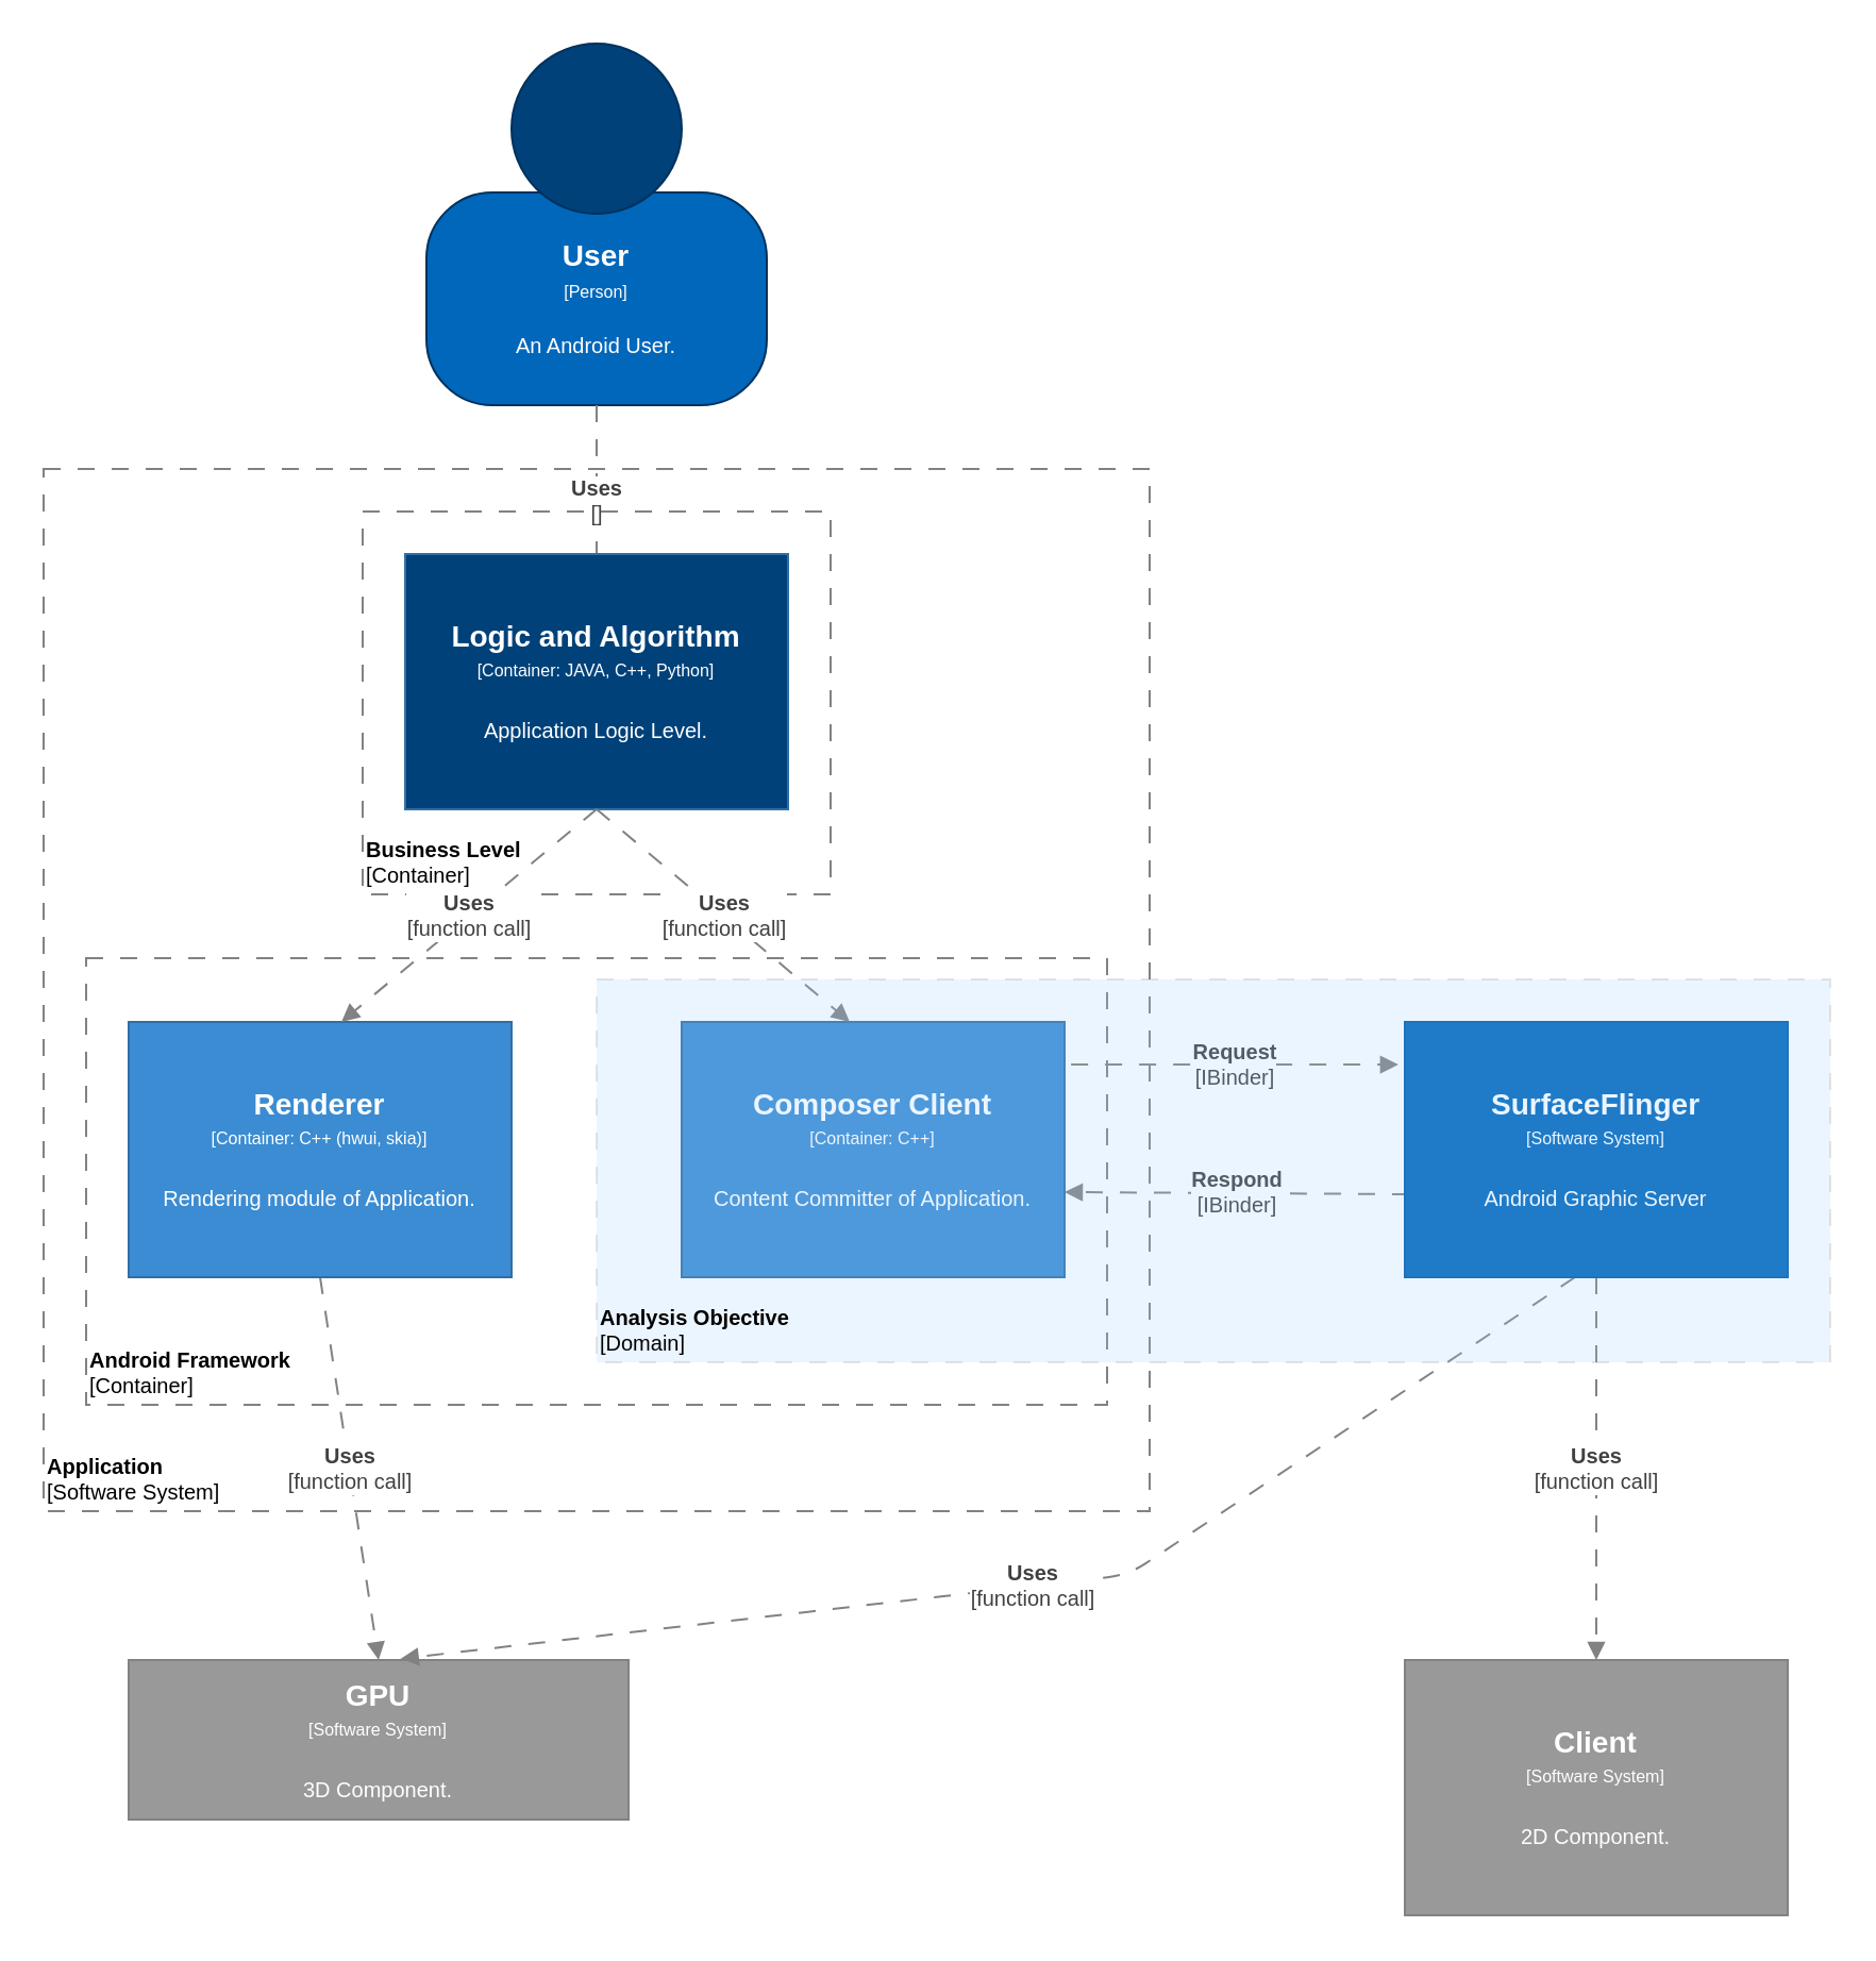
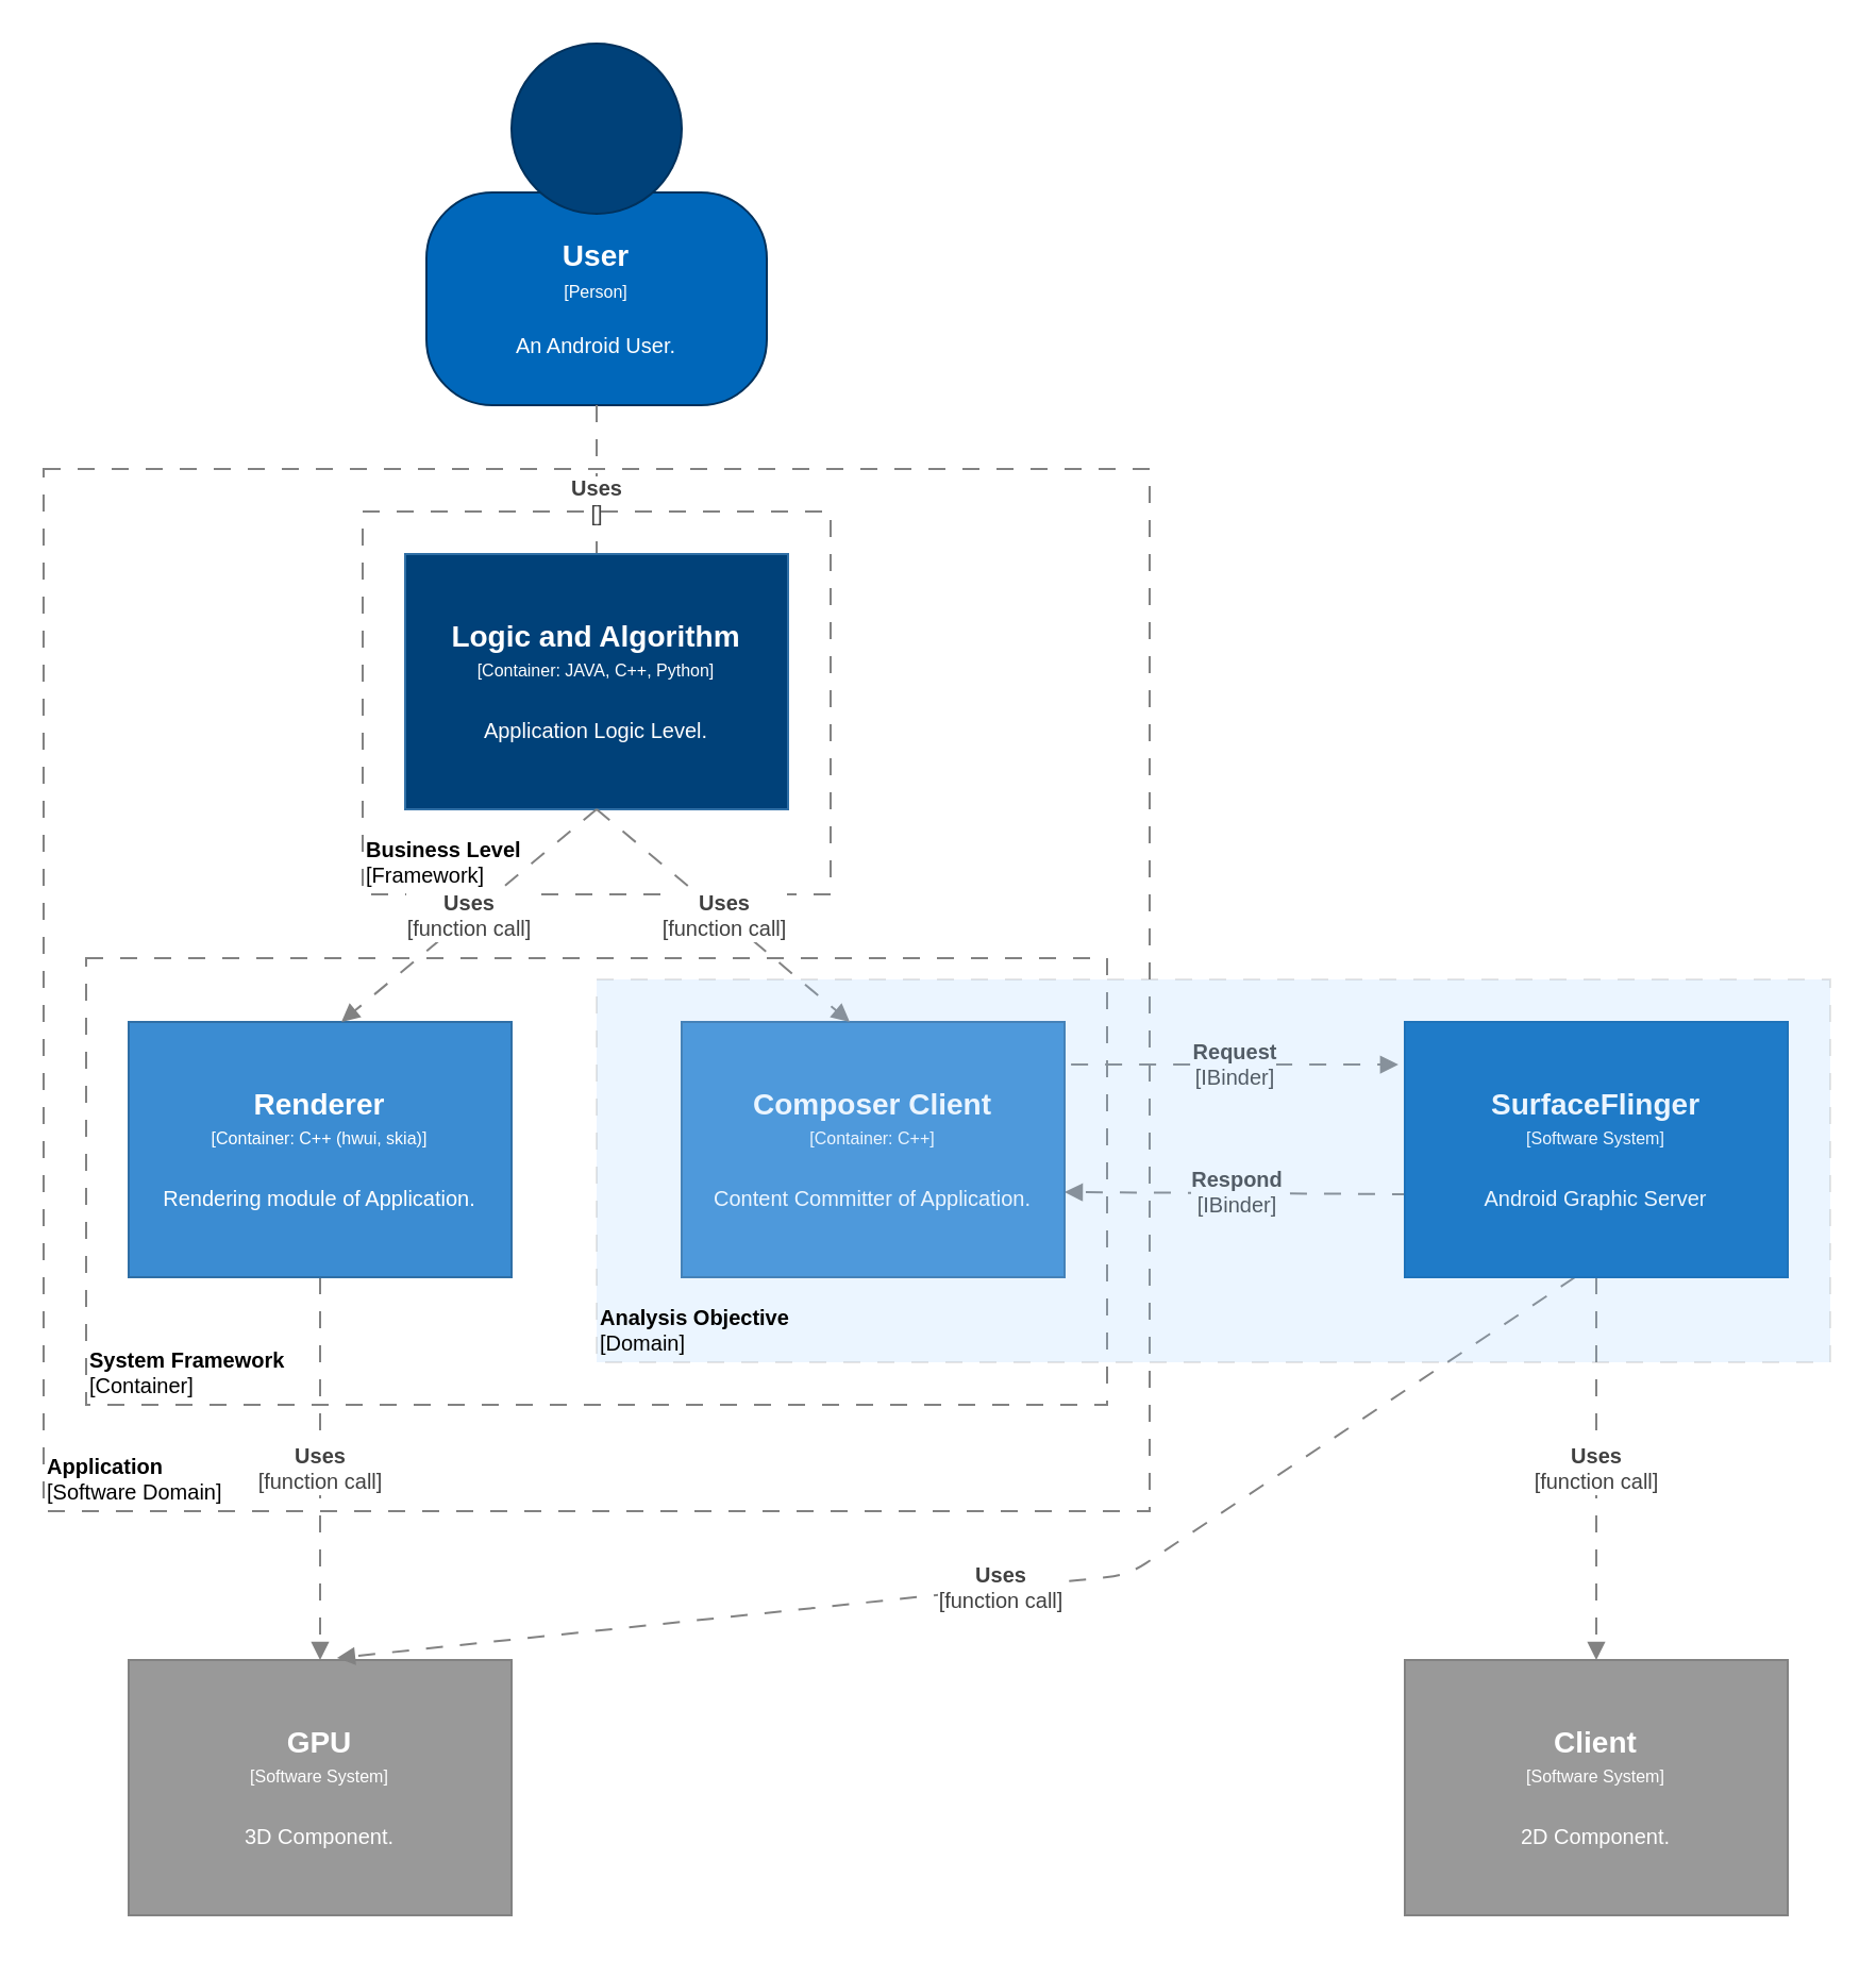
- <mxCell id="17" value="&lt;font style=&quot;font-size: 10px&quot;&gt;&lt;b&gt;Business Level&lt;/b&gt;&lt;br style=&quot;font-size: 10px&quot;&gt;[Container]&lt;/font&gt;" style="rounded=0;whiteSpace=wrap;html=1;strokeColor=#828282;fillColor=none;fontColor=#000000;align=left;labelPosition=center;verticalLabelPosition=middle;verticalAlign=bottom;dashed=1;strokeWidth=1;perimeterSpacing=0;spacing=2;spacingTop=0;fontSize=10;dashPattern=8 8;container=0;" vertex="1" parent="1"><mxGeometry x="170" y="240" width="220" height="180" as="geometry"><mxRectangle x="560" y="40" width="110" height="30" as="alternateBounds" /></mxGeometry></mxCell>
+ <mxCell id="17" value="&lt;font style=&quot;font-size: 10px&quot;&gt;&lt;b&gt;Business Level&lt;/b&gt;&lt;br style=&quot;font-size: 10px&quot;&gt;[Framework]&lt;/font&gt;" style="rounded=0;whiteSpace=wrap;html=1;strokeColor=#828282;fillColor=none;fontColor=#000000;align=left;labelPosition=center;verticalLabelPosition=middle;verticalAlign=bottom;dashed=1;strokeWidth=1;perimeterSpacing=0;spacing=2;spacingTop=0;fontSize=10;dashPattern=8 8;container=0;" vertex="1" parent="1"><mxGeometry x="170" y="240" width="220" height="180" as="geometry"><mxRectangle x="560" y="40" width="110" height="30" as="alternateBounds" /></mxGeometry></mxCell>
- <mxCell id="18" value="&lt;font style=&quot;font-size: 10px&quot;&gt;&lt;b&gt;Android Framework&lt;/b&gt;&lt;br style=&quot;font-size: 10px&quot;&gt;[Container]&lt;/font&gt;" style="rounded=0;whiteSpace=wrap;html=1;strokeColor=#828282;fillColor=none;fontColor=#000000;align=left;labelPosition=center;verticalLabelPosition=middle;verticalAlign=bottom;dashed=1;strokeWidth=1;perimeterSpacing=0;spacing=2;spacingTop=0;fontSize=10;dashPattern=8 8;container=0;" vertex="1" parent="1"><mxGeometry y="450" width="480" height="210" as="geometry" x="40"><mxRectangle x="560" y="40" width="110" height="30" as="alternateBounds" /></mxGeometry></mxCell>
+ <mxCell id="18" value="&lt;font style=&quot;font-size: 10px&quot;&gt;&lt;b&gt;System Framework&lt;/b&gt;&lt;br style=&quot;font-size: 10px&quot;&gt;[Container]&lt;/font&gt;" style="rounded=0;whiteSpace=wrap;html=1;strokeColor=#828282;fillColor=none;fontColor=#000000;align=left;labelPosition=center;verticalLabelPosition=middle;verticalAlign=bottom;dashed=1;strokeWidth=1;perimeterSpacing=0;spacing=2;spacingTop=0;fontSize=10;dashPattern=8 8;container=0;" vertex="1" parent="1"><mxGeometry y="450" width="480" height="210" as="geometry" x="40"><mxRectangle x="560" y="40" width="110" height="30" as="alternateBounds" /></mxGeometry></mxCell>
- <mxCell id="13" value="&lt;font style=&quot;font-size: 10px&quot;&gt;&lt;b&gt;Application&lt;/b&gt;&lt;br style=&quot;font-size: 10px&quot;&gt;[Software System]&lt;/font&gt;" style="rounded=0;whiteSpace=wrap;html=1;strokeColor=#828282;fillColor=none;fontColor=#000000;align=left;labelPosition=center;verticalLabelPosition=middle;verticalAlign=bottom;dashed=1;strokeWidth=1;perimeterSpacing=0;spacing=2;spacingTop=0;fontSize=10;dashPattern=8 8;" vertex="1" parent="1"><mxGeometry x="20" y="220" width="520" height="490" as="geometry" /></mxCell>
+ <mxCell id="13" value="&lt;font style=&quot;font-size: 10px&quot;&gt;&lt;b&gt;Application&lt;/b&gt;&lt;br style=&quot;font-size: 10px&quot;&gt;[Software Domain]&lt;/font&gt;" style="rounded=0;whiteSpace=wrap;html=1;strokeColor=#828282;fillColor=none;fontColor=#000000;align=left;labelPosition=center;verticalLabelPosition=middle;verticalAlign=bottom;dashed=1;strokeWidth=1;perimeterSpacing=0;spacing=2;spacingTop=0;fontSize=10;dashPattern=8 8;" vertex="1" parent="1"><mxGeometry x="20" y="220" width="520" height="490" as="geometry" /></mxCell>
- <mxCell id="5" value="&lt;div&gt;&lt;span style=&quot;font-size: 14px&quot;&gt;&lt;b&gt;GPU&lt;/b&gt;&lt;/span&gt;&lt;/div&gt;&lt;div&gt;&lt;span style=&quot;font-size: 8px&quot;&gt;[Software System&lt;/span&gt;&lt;span style=&quot;font-size: 8px&quot;&gt;]&lt;/span&gt;&lt;/div&gt;&lt;div&gt;&lt;span style=&quot;font-size: 8px&quot;&gt;&lt;br&gt;&lt;/span&gt;&lt;/div&gt;&lt;div&gt;&lt;font size=&quot;1&quot;&gt;3D Component.&lt;/font&gt;&lt;/div&gt;" style="rounded=0;whiteSpace=wrap;html=1;fillColor=#999999;fontColor=#FFFFFF;strokeColor=#828282;resizable=0;" vertex="1" parent="1"><mxGeometry x="60" y="780" width="235" height="75" as="geometry" /></mxCell>
+ <mxCell id="5" value="&lt;div&gt;&lt;span style=&quot;font-size: 14px&quot;&gt;&lt;b&gt;GPU&lt;/b&gt;&lt;/span&gt;&lt;/div&gt;&lt;div&gt;&lt;span style=&quot;font-size: 8px&quot;&gt;[Software System&lt;/span&gt;&lt;span style=&quot;font-size: 8px&quot;&gt;]&lt;/span&gt;&lt;/div&gt;&lt;div&gt;&lt;span style=&quot;font-size: 8px&quot;&gt;&lt;br&gt;&lt;/span&gt;&lt;/div&gt;&lt;div&gt;&lt;font size=&quot;1&quot;&gt;3D Component.&lt;/font&gt;&lt;/div&gt;" style="rounded=0;whiteSpace=wrap;html=1;fillColor=#999999;fontColor=#FFFFFF;strokeColor=#828282;resizable=0;" vertex="1" parent="1"><mxGeometry x="60" y="780" width="180" height="120" as="geometry" /></mxCell>
